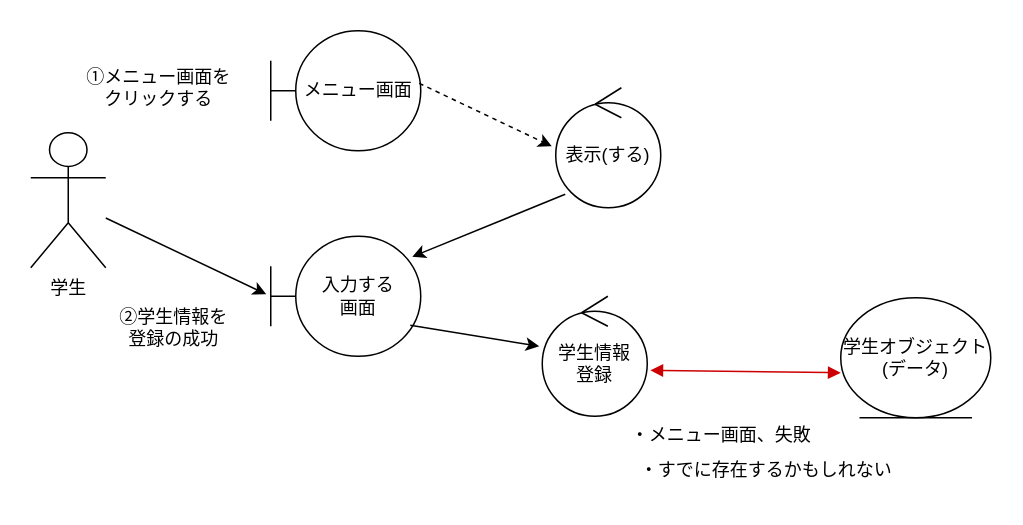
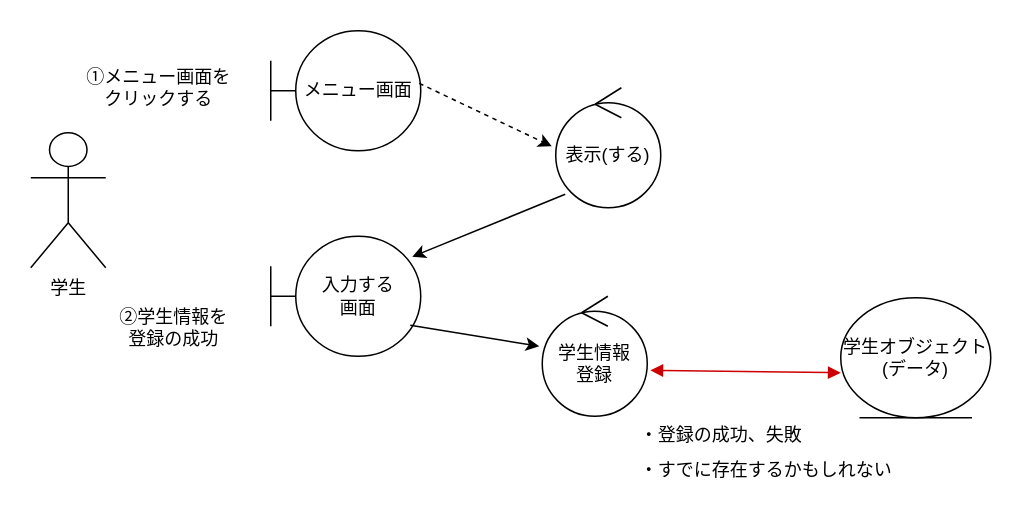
- <mxCell id="9" value="" style="endArrow=classic;html=1;rounded=0;entryX=-0.03;entryY=0.483;entryDx=0;entryDy=0;entryPerimeter=0;" edge="1" parent="1" source="2" target="7"><mxGeometry width="50" height="50" relative="1" as="geometry"><mxPoint x="100" y="168" as="sourcePoint" /><mxPoint x="188" y="210" as="targetPoint" /></mxGeometry></mxCell>
- <mxCell id="15" value="・メニュー画面、失敗&lt;div&gt;&lt;br&gt;&lt;/div&gt;" style="text;html=1;align=center;verticalAlign=middle;resizable=0;points=[];autosize=1;strokeColor=none;fillColor=none;" vertex="1" parent="1"><mxGeometry x="415" y="277" width="130" height="40" as="geometry" /></mxCell>
+ <mxCell id="15" value="・登録の成功、失敗&lt;div&gt;&lt;br&gt;&lt;/div&gt;" style="text;html=1;align=center;verticalAlign=middle;resizable=0;points=[];autosize=1;strokeColor=none;fillColor=none;" vertex="1" parent="1"><mxGeometry x="415" y="277" width="130" height="40" as="geometry" /></mxCell>
